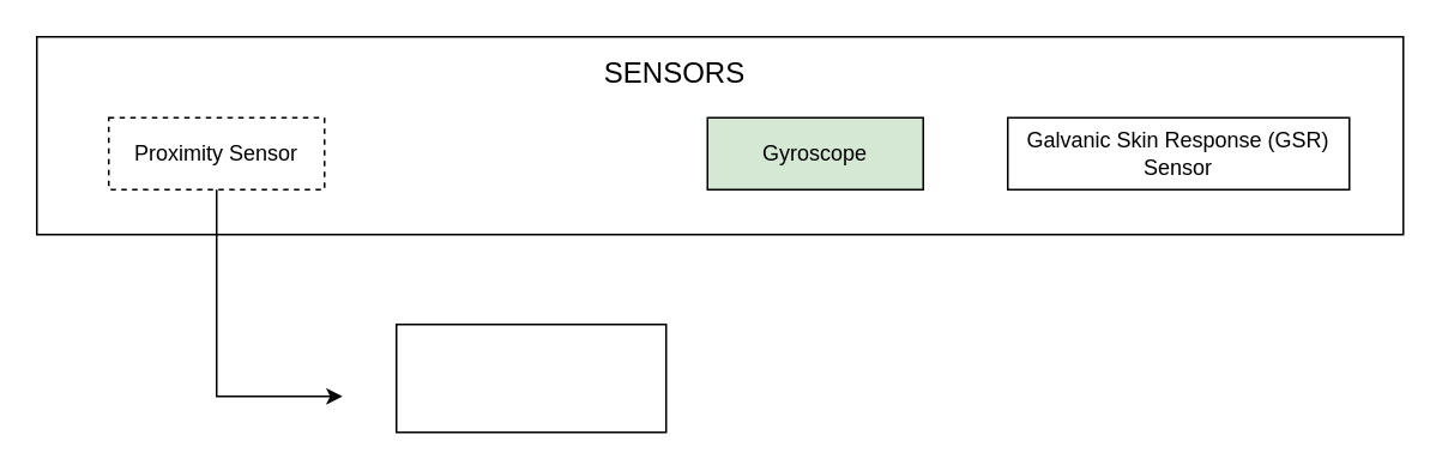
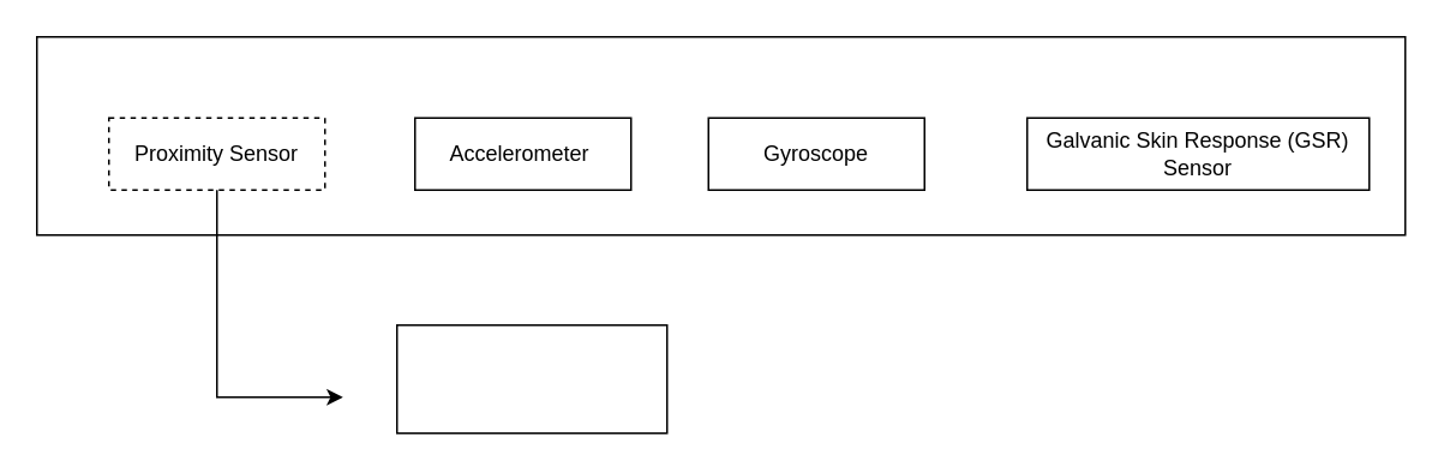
- <mxCell id="7" value="SENSORS" style="text;html=1;align=center;verticalAlign=middle;whiteSpace=wrap;rounded=0;fontSize=16;" vertex="1" parent="1"><mxGeometry x="290" y="20" width="170" height="40" as="geometry" /></mxCell>
+ <mxCell id="4" value="Accelerometer&amp;nbsp;" style="rounded=0;whiteSpace=wrap;html=1;" vertex="1" parent="1"><mxGeometry x="230" y="65" width="120" height="40" as="geometry" /></mxCell>
- <mxCell id="5" value="Gyroscope" style="rounded=0;whiteSpace=wrap;html=1;fillColor=#d5e8d4;" vertex="1" parent="1"><mxGeometry x="393" y="65" width="120" height="40" as="geometry" /></mxCell>
+ <mxCell id="5" value="Gyroscope" style="rounded=0;whiteSpace=wrap;html=1;" vertex="1" parent="1"><mxGeometry x="393" y="65" width="120" height="40" as="geometry" /></mxCell>
- <mxCell id="6" value="Galvanic Skin Response (GSR) Sensor" style="rounded=0;whiteSpace=wrap;html=1;" vertex="1" parent="1"><mxGeometry x="560" y="65" width="190" height="40" as="geometry" /></mxCell>
+ <mxCell id="6" value="Galvanic Skin Response (GSR) Sensor" style="rounded=0;whiteSpace=wrap;html=1;" vertex="1" parent="1"><mxGeometry x="570" y="65" width="190" height="40" as="geometry" /></mxCell>
